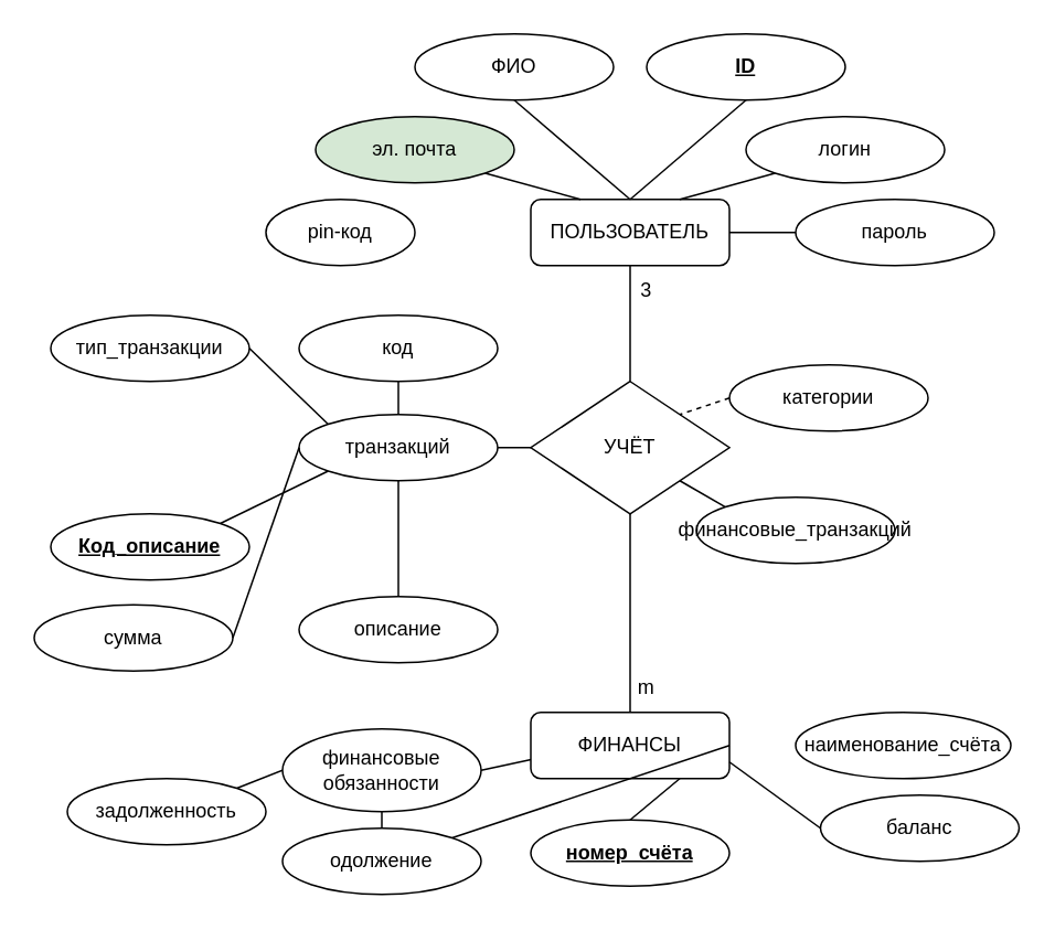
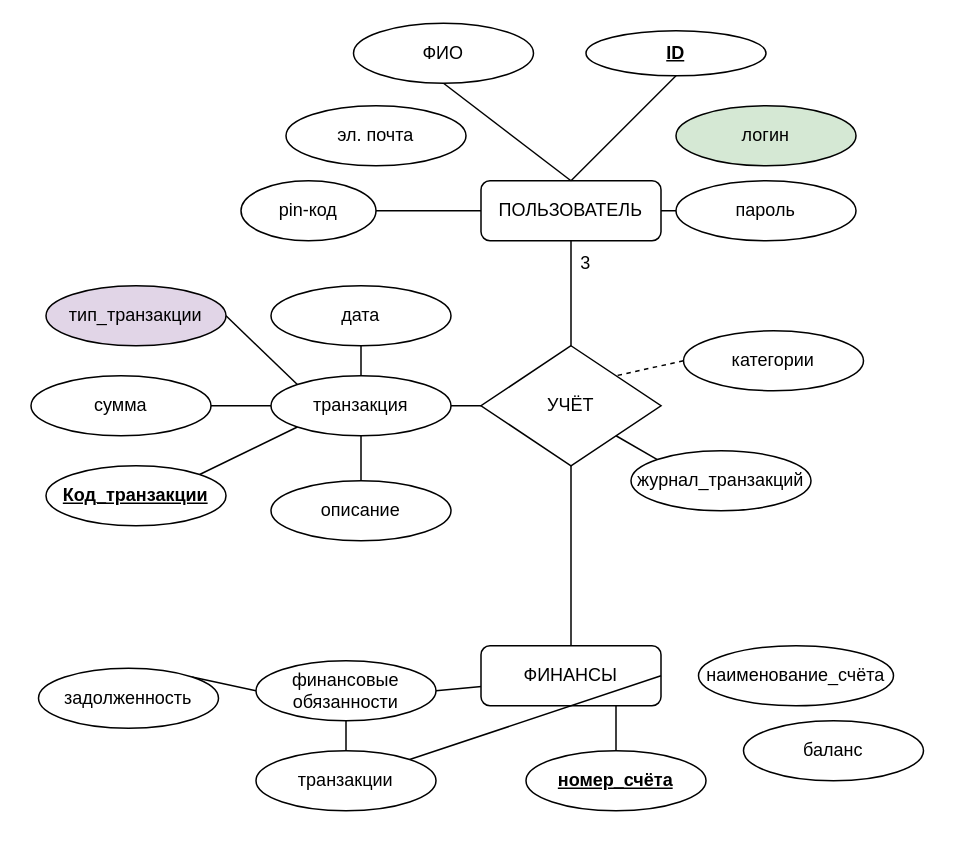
- <mxCell id="10" value="ФИО" style="ellipse;whiteSpace=wrap;html=1;" parent="1" vertex="1"><mxGeometry x="250" y="20" width="120" height="40" as="geometry" /></mxCell>
+ <mxCell id="10" value="ФИО" style="ellipse;whiteSpace=wrap;html=1;" parent="1" vertex="1"><mxGeometry x="235" y="15" width="120" height="40" as="geometry" /></mxCell>
- <mxCell id="38" value="&lt;b&gt;&lt;u&gt;ID&lt;/u&gt;&lt;/b&gt;" style="ellipse;whiteSpace=wrap;html=1;" parent="1" vertex="1"><mxGeometry x="390" y="20" width="120" height="40" as="geometry" /></mxCell>
+ <mxCell id="38" value="&lt;b&gt;&lt;u&gt;ID&lt;/u&gt;&lt;/b&gt;" style="ellipse;whiteSpace=wrap;html=1;" parent="1" vertex="1"><mxGeometry x="390" y="20" width="120" height="30" as="geometry" /></mxCell>
- <mxCell id="11" value="эл. почта" style="ellipse;whiteSpace=wrap;html=1;fillColor=#d5e8d4;" parent="1" vertex="1"><mxGeometry x="190" y="70" width="120" height="40" as="geometry" /></mxCell>
+ <mxCell id="11" value="эл. почта" style="ellipse;whiteSpace=wrap;html=1;" parent="1" vertex="1"><mxGeometry x="190" y="70" width="120" height="40" as="geometry" /></mxCell>
- <mxCell id="8" value="логин" style="ellipse;whiteSpace=wrap;html=1;" parent="1" vertex="1"><mxGeometry x="450" y="70" width="120" height="40" as="geometry" /></mxCell>
+ <mxCell id="8" value="логин" style="ellipse;whiteSpace=wrap;html=1;fillColor=#d5e8d4;" parent="1" vertex="1"><mxGeometry x="450" y="70" width="120" height="40" as="geometry" /></mxCell>
- <mxCell id="16" value="" style="endArrow=none;html=1;rounded=0;entryX=1;entryY=1;entryDx=0;entryDy=0;exitX=0.25;exitY=0;exitDx=0;exitDy=0;" parent="1" source="2" target="11" edge="1"><mxGeometry width="50" height="50" relative="1" as="geometry"><mxPoint x="510" y="270" as="sourcePoint" /><mxPoint x="560" y="220" as="targetPoint" /></mxGeometry></mxCell>
- <mxCell id="14" value="" style="endArrow=none;html=1;rounded=0;entryX=0;entryY=1;entryDx=0;entryDy=0;exitX=0.75;exitY=0;exitDx=0;exitDy=0;" parent="1" source="2" target="8" edge="1"><mxGeometry width="50" height="50" relative="1" as="geometry"><mxPoint x="510" y="270" as="sourcePoint" /><mxPoint x="560" y="220" as="targetPoint" /></mxGeometry></mxCell>
+ <mxCell id="17" value="" style="endArrow=none;html=1;rounded=0;exitX=1;exitY=0.5;exitDx=0;exitDy=0;entryX=0;entryY=0.5;entryDx=0;entryDy=0;" parent="1" source="12" target="2" edge="1"><mxGeometry width="50" height="50" relative="1" as="geometry"><mxPoint x="510" y="270" as="sourcePoint" /><mxPoint x="560" y="220" as="targetPoint" /></mxGeometry></mxCell>
- <mxCell id="9" value="пароль" style="ellipse;whiteSpace=wrap;html=1;" parent="1" vertex="1"><mxGeometry x="480" y="120" width="120" height="40" as="geometry" /></mxCell>
+ <mxCell id="9" value="пароль" style="ellipse;whiteSpace=wrap;html=1;" parent="1" vertex="1"><mxGeometry x="450" y="120" width="120" height="40" as="geometry" /></mxCell>
- <mxCell id="40" value="тип_транзакции" style="ellipse;whiteSpace=wrap;html=1;" vertex="1" parent="1"><mxGeometry x="30" y="190" width="120" height="40" as="geometry" /></mxCell>
+ <mxCell id="40" value="тип_транзакции" style="ellipse;whiteSpace=wrap;html=1;fillColor=#e1d5e7;" vertex="1" parent="1"><mxGeometry x="30" y="190" width="120" height="40" as="geometry" /></mxCell>
- <mxCell id="45" value="код" style="ellipse;whiteSpace=wrap;html=1;" vertex="1" parent="1"><mxGeometry x="180" y="190" width="120" height="40" as="geometry" /></mxCell>
+ <mxCell id="45" value="дата" style="ellipse;whiteSpace=wrap;html=1;" vertex="1" parent="1"><mxGeometry x="180" y="190" width="120" height="40" as="geometry" /></mxCell>
- <mxCell id="33" value="категории" style="ellipse;whiteSpace=wrap;html=1;" parent="1" vertex="1"><mxGeometry x="440" y="220" width="120" height="40" as="geometry" /></mxCell>
+ <mxCell id="33" value="категории" style="ellipse;whiteSpace=wrap;html=1;" parent="1" vertex="1"><mxGeometry x="455" y="220" width="120" height="40" as="geometry" /></mxCell>
- <mxCell id="30" value="транзакций" style="ellipse;whiteSpace=wrap;html=1;" parent="1" vertex="1"><mxGeometry x="180" y="250" width="120" height="40" as="geometry" /></mxCell>
+ <mxCell id="30" value="транзакция" style="ellipse;whiteSpace=wrap;html=1;" parent="1" vertex="1"><mxGeometry x="180" y="250" width="120" height="40" as="geometry" /></mxCell>
- <mxCell id="26" value="финансовые_транзакций" style="ellipse;whiteSpace=wrap;html=1;" parent="1" vertex="1"><mxGeometry x="420" y="300" width="120" height="40" as="geometry" /></mxCell>
+ <mxCell id="26" value="журнал_транзакций" style="ellipse;whiteSpace=wrap;html=1;" parent="1" vertex="1"><mxGeometry x="420" y="300" width="120" height="40" as="geometry" /></mxCell>
- <mxCell id="39" value="&lt;div&gt;&lt;b&gt;&lt;u&gt;Код_описание&lt;/u&gt;&lt;/b&gt;&lt;/div&gt;" style="ellipse;whiteSpace=wrap;html=1;" parent="1" vertex="1"><mxGeometry x="30" y="310" width="120" height="40" as="geometry" /></mxCell>
+ <mxCell id="39" value="&lt;div&gt;&lt;b&gt;&lt;u&gt;Код_транзакции&lt;/u&gt;&lt;/b&gt;&lt;/div&gt;" style="ellipse;whiteSpace=wrap;html=1;" parent="1" vertex="1"><mxGeometry x="30" y="310" width="120" height="40" as="geometry" /></mxCell>
- <mxCell id="43" value="описание" style="ellipse;whiteSpace=wrap;html=1;" vertex="1" parent="1"><mxGeometry x="180" y="360" width="120" height="40" as="geometry" /></mxCell>
+ <mxCell id="43" value="описание" style="ellipse;whiteSpace=wrap;html=1;" vertex="1" parent="1"><mxGeometry x="180" y="320" width="120" height="40" as="geometry" /></mxCell>
- <mxCell id="47" value="сумма" style="ellipse;whiteSpace=wrap;html=1;" vertex="1" parent="1"><mxGeometry x="20" y="365" width="120" height="40" as="geometry" /></mxCell>
+ <mxCell id="47" value="сумма" style="ellipse;whiteSpace=wrap;html=1;" vertex="1" parent="1"><mxGeometry x="20" y="250" width="120" height="40" as="geometry" /></mxCell>
- <mxCell id="25" value="m" style="text;html=1;strokeColor=none;fillColor=none;align=center;verticalAlign=middle;whiteSpace=wrap;rounded=0;" parent="1" vertex="1"><mxGeometry x="380" y="400" width="20" height="30" as="geometry" /></mxCell>
- <mxCell id="19" value="наименование_счёта" style="ellipse;whiteSpace=wrap;html=1;" parent="1" vertex="1"><mxGeometry x="480" y="430" width="130" height="40" as="geometry" /></mxCell>
+ <mxCell id="19" value="наименование_счёта" style="ellipse;whiteSpace=wrap;html=1;" parent="1" vertex="1"><mxGeometry x="465" y="430" width="130" height="40" as="geometry" /></mxCell>
- <mxCell id="29" value="финансовые обязанности" style="ellipse;whiteSpace=wrap;html=1;" parent="1" vertex="1"><mxGeometry x="170" y="440" width="120" height="50" as="geometry" /></mxCell>
+ <mxCell id="29" value="финансовые обязанности" style="ellipse;whiteSpace=wrap;html=1;" parent="1" vertex="1"><mxGeometry x="170" y="440" width="120" height="40" as="geometry" /></mxCell>
- <mxCell id="23" value="" style="endArrow=none;html=1;rounded=0;entryX=0;entryY=0.5;entryDx=0;entryDy=0;exitX=1;exitY=0.75;exitDx=0;exitDy=0;" parent="1" source="5" target="20" edge="1"><mxGeometry width="50" height="50" relative="1" as="geometry"><mxPoint x="400" y="230" as="sourcePoint" /><mxPoint x="450" y="180" as="targetPoint" /></mxGeometry></mxCell>
- <mxCell id="34" value="задолженность" style="ellipse;whiteSpace=wrap;html=1;" parent="1" vertex="1"><mxGeometry x="40" y="470" width="120" height="40" as="geometry" /></mxCell>
+ <mxCell id="34" value="задолженность" style="ellipse;whiteSpace=wrap;html=1;" parent="1" vertex="1"><mxGeometry x="25" y="445" width="120" height="40" as="geometry" /></mxCell>
- <mxCell id="18" value="&lt;b&gt;&lt;u&gt;номер_счёта&lt;/u&gt;&lt;/b&gt;" style="ellipse;whiteSpace=wrap;html=1;" parent="1" vertex="1"><mxGeometry x="320" y="495" width="120" height="40" as="geometry" /></mxCell>
+ <mxCell id="18" value="&lt;b&gt;&lt;u&gt;номер_счёта&lt;/u&gt;&lt;/b&gt;" style="ellipse;whiteSpace=wrap;html=1;" parent="1" vertex="1"><mxGeometry x="350" y="500" width="120" height="40" as="geometry" /></mxCell>
- <mxCell id="35" value="одолжение" style="ellipse;whiteSpace=wrap;html=1;" parent="1" vertex="1"><mxGeometry x="170" y="500" width="120" height="40" as="geometry" /></mxCell>
+ <mxCell id="35" value="транзакции" style="ellipse;whiteSpace=wrap;html=1;" parent="1" vertex="1"><mxGeometry x="170" y="500" width="120" height="40" as="geometry" /></mxCell>
